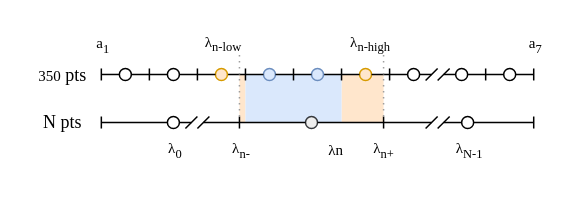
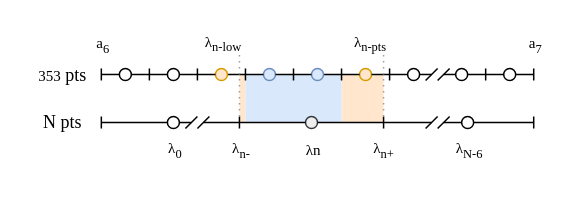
- <mxCell id="60" value="&lt;font&gt;&lt;span&gt;λ&lt;sub&gt;n-high&lt;/sub&gt;&lt;/span&gt;&lt;/font&gt;" style="text;html=1;align=center;verticalAlign=middle;resizable=0;points=[];autosize=1;strokeColor=none;fillColor=none;fontSize=10;fontFamily=Times New Roman;" parent="1" vertex="1"><mxGeometry x="227" y="20" width="37" height="18" as="geometry" /></mxCell>
+ <mxCell id="60" value="&lt;font&gt;&lt;span&gt;λ&lt;sub&gt;n-pts&lt;/sub&gt;&lt;/span&gt;&lt;/font&gt;" style="text;html=1;align=center;verticalAlign=middle;resizable=0;points=[];autosize=1;strokeColor=none;fillColor=none;fontSize=10;fontFamily=Times New Roman;" parent="1" vertex="1"><mxGeometry x="227" y="20" width="37" height="18" as="geometry" /></mxCell>
- <mxCell id="58" value="a&lt;sub&gt;1&lt;/sub&gt;" style="text;html=1;align=center;verticalAlign=middle;resizable=0;points=[];autosize=1;strokeColor=none;fillColor=none;fontSize=10;fontFamily=Times New Roman;" parent="1" vertex="1"><mxGeometry x="58" y="21" width="19" height="18" as="geometry" /></mxCell>
+ <mxCell id="58" value="a&lt;sub&gt;6&lt;/sub&gt;" style="text;html=1;align=center;verticalAlign=middle;resizable=0;points=[];autosize=1;strokeColor=none;fillColor=none;fontSize=10;fontFamily=Times New Roman;" parent="1" vertex="1"><mxGeometry x="58" y="21" width="19" height="18" as="geometry" /></mxCell>
- <mxCell id="49" value="&lt;font style=&quot;font-size: 10px;&quot;&gt;350&lt;/font&gt; pts" style="text;html=1;align=center;verticalAlign=middle;resizable=0;points=[];autosize=1;strokeColor=none;fillColor=none;fontFamily=Times New Roman;" parent="1" vertex="1"><mxGeometry x="20" y="40" width="42" height="19" as="geometry" /></mxCell>
+ <mxCell id="49" value="&lt;font style=&quot;font-size: 10px;&quot;&gt;353&lt;/font&gt; pts" style="text;html=1;align=center;verticalAlign=middle;resizable=0;points=[];autosize=1;strokeColor=none;fillColor=none;fontFamily=Times New Roman;" parent="1" vertex="1"><mxGeometry x="20" y="40" width="42" height="19" as="geometry" /></mxCell>
- <mxCell id="57" value="&lt;font&gt;&lt;span&gt;λ&lt;/span&gt;&lt;/font&gt;n" style="text;html=1;align=center;verticalAlign=middle;resizable=0;points=[];autosize=1;strokeColor=none;fillColor=none;fontSize=10;fontFamily=Times New Roman;" parent="1" vertex="1"><mxGeometry x="213" y="91" width="20" height="16" as="geometry" /></mxCell>
+ <mxCell id="57" value="&lt;font&gt;&lt;span&gt;λ&lt;/span&gt;&lt;/font&gt;n" style="text;html=1;align=center;verticalAlign=middle;resizable=0;points=[];autosize=1;strokeColor=none;fillColor=none;fontSize=10;fontFamily=Times New Roman;" parent="1" vertex="1"><mxGeometry x="198" y="91" width="20" height="16" as="geometry" /></mxCell>
- <mxCell id="65" value="&lt;font&gt;&lt;span&gt;λ&lt;/span&gt;&lt;/font&gt;&lt;sub&gt;N-1&lt;/sub&gt;" style="text;html=1;align=center;verticalAlign=middle;resizable=0;points=[];autosize=1;strokeColor=none;fillColor=none;fontSize=10;fontFamily=Times New Roman;" parent="1" vertex="1"><mxGeometry x="298" y="91" width="28" height="18" as="geometry" /></mxCell>
+ <mxCell id="65" value="&lt;font&gt;&lt;span&gt;λ&lt;/span&gt;&lt;/font&gt;&lt;sub&gt;N-6&lt;/sub&gt;" style="text;html=1;align=center;verticalAlign=middle;resizable=0;points=[];autosize=1;strokeColor=none;fillColor=none;fontSize=10;fontFamily=Times New Roman;" parent="1" vertex="1"><mxGeometry x="298" y="91" width="28" height="18" as="geometry" /></mxCell>
